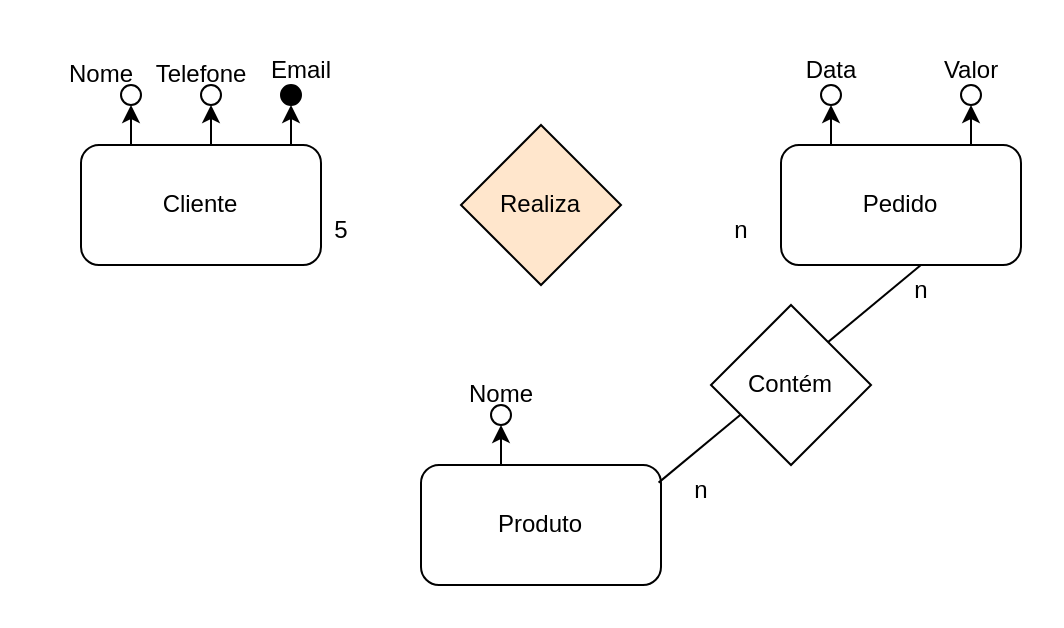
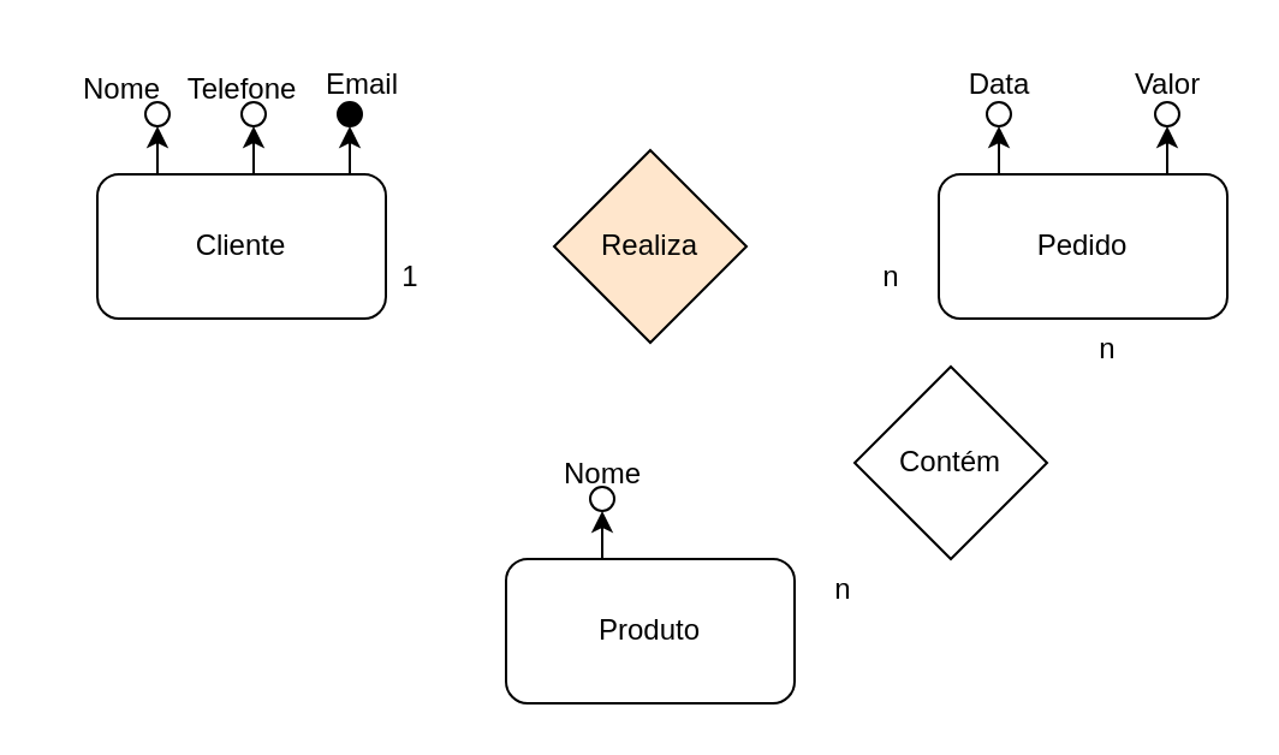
- <mxCell id="24" value="5" style="text;html=1;align=center;verticalAlign=middle;resizable=0;points=[];autosize=1;strokeColor=none;fillColor=none;" vertex="1" parent="1"><mxGeometry x="155" y="100" width="30" height="30" as="geometry" /></mxCell>
+ <mxCell id="24" value="1" style="text;html=1;align=center;verticalAlign=middle;resizable=0;points=[];autosize=1;strokeColor=none;fillColor=none;" vertex="1" parent="1"><mxGeometry x="155" y="100" width="30" height="30" as="geometry" /></mxCell>
- <mxCell id="26" value="" style="endArrow=none;html=1;rounded=0;exitX=0.99;exitY=0.147;exitDx=0;exitDy=0;entryX=0.583;entryY=1;entryDx=0;entryDy=0;entryPerimeter=0;exitPerimeter=0;" edge="1" parent="1" source="10" target="8"><mxGeometry width="50" height="50" relative="1" as="geometry"><mxPoint x="410" y="202" as="sourcePoint" /><mxPoint x="460" y="152" as="targetPoint" /></mxGeometry></mxCell>
